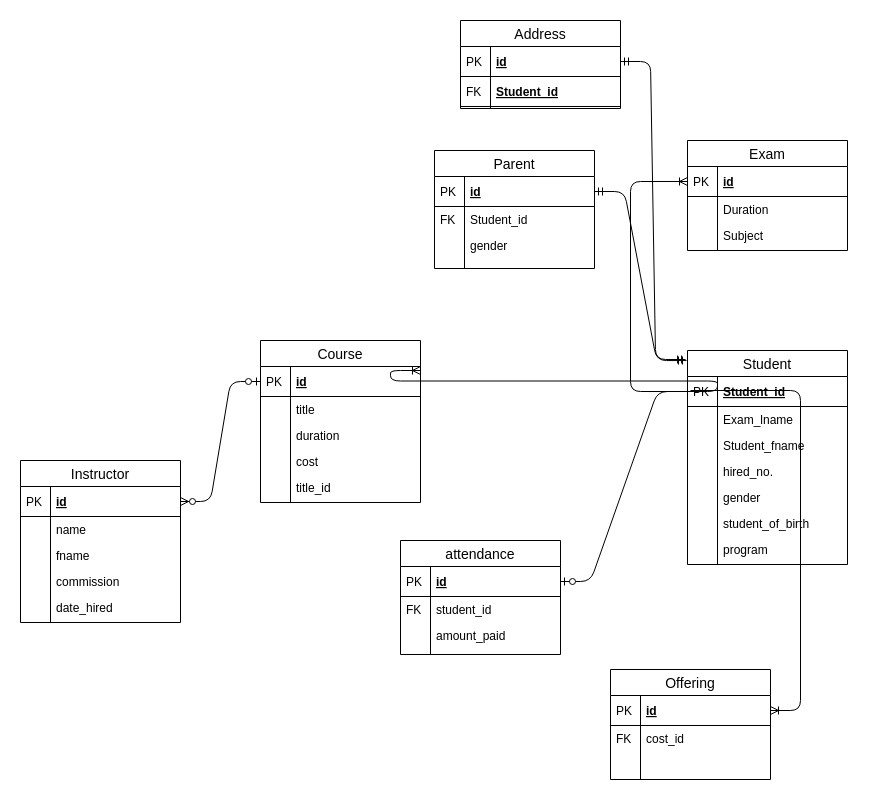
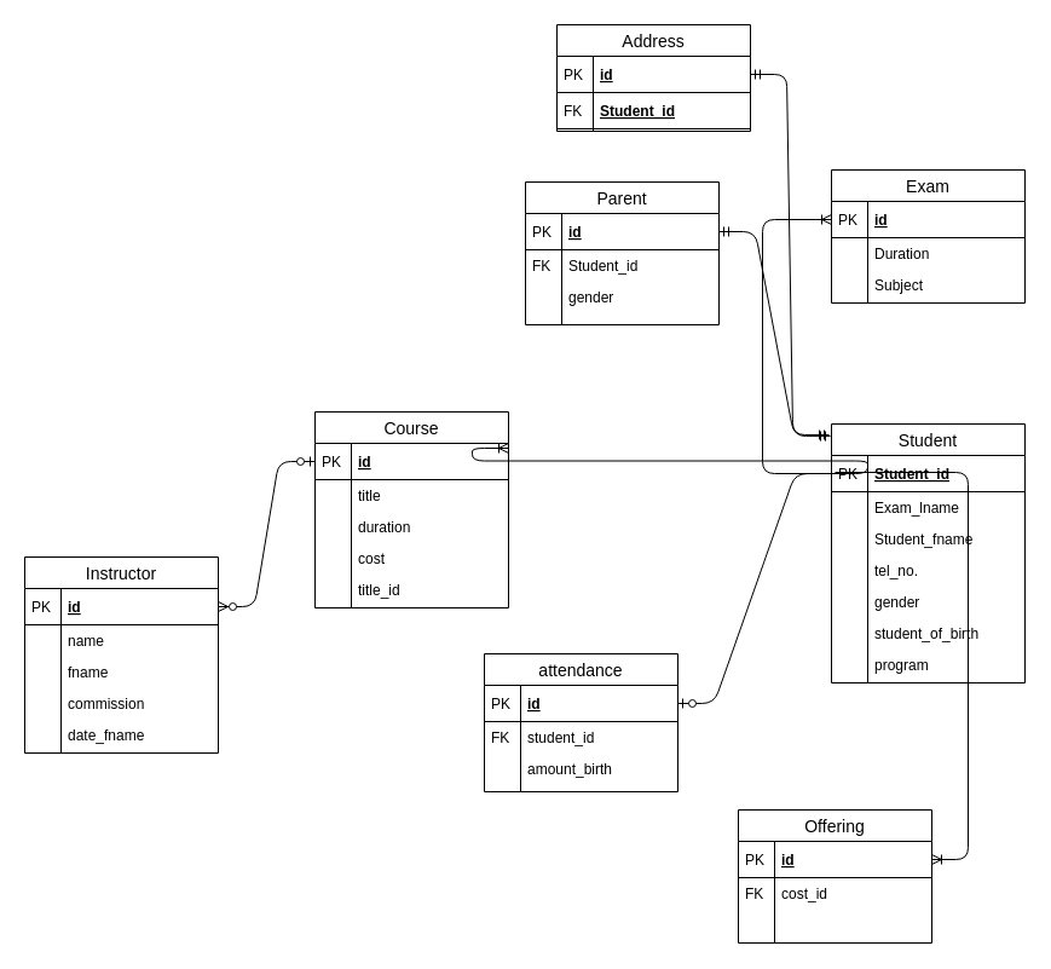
- <mxCell id="9" value="hired_no." style="shape=partialRectangle;top=0;left=0;right=0;bottom=0;align=left;verticalAlign=top;fillColor=none;spacingLeft=34;spacingRight=4;overflow=hidden;rotatable=0;points=[[0,0.5],[1,0.5]];portConstraint=eastwest;dropTarget=0;fontSize=12;" vertex="1" parent="2"><mxGeometry y="108" width="160" height="26" as="geometry" /></mxCell>
+ <mxCell id="9" value="tel_no." style="shape=partialRectangle;top=0;left=0;right=0;bottom=0;align=left;verticalAlign=top;fillColor=none;spacingLeft=34;spacingRight=4;overflow=hidden;rotatable=0;points=[[0,0.5],[1,0.5]];portConstraint=eastwest;dropTarget=0;fontSize=12;" vertex="1" parent="2"><mxGeometry y="108" width="160" height="26" as="geometry" /></mxCell>
- <mxCell id="41" value="date_hired" style="shape=partialRectangle;top=0;left=0;right=0;bottom=0;align=left;verticalAlign=top;fillColor=none;spacingLeft=34;spacingRight=4;overflow=hidden;rotatable=0;points=[[0,0.5],[1,0.5]];portConstraint=eastwest;dropTarget=0;fontSize=12;" vertex="1" parent="32"><mxGeometry y="134" width="160" height="26" as="geometry" /></mxCell>
+ <mxCell id="41" value="date_fname" style="shape=partialRectangle;top=0;left=0;right=0;bottom=0;align=left;verticalAlign=top;fillColor=none;spacingLeft=34;spacingRight=4;overflow=hidden;rotatable=0;points=[[0,0.5],[1,0.5]];portConstraint=eastwest;dropTarget=0;fontSize=12;" vertex="1" parent="32"><mxGeometry y="134" width="160" height="26" as="geometry" /></mxCell>
- <mxCell id="51" value="amount_paid" style="shape=partialRectangle;top=0;left=0;right=0;bottom=0;align=left;verticalAlign=top;fillColor=none;spacingLeft=34;spacingRight=4;overflow=hidden;rotatable=0;points=[[0,0.5],[1,0.5]];portConstraint=eastwest;dropTarget=0;fontSize=12;" vertex="1" parent="46"><mxGeometry y="82" width="160" height="26" as="geometry" /></mxCell>
+ <mxCell id="51" value="amount_birth" style="shape=partialRectangle;top=0;left=0;right=0;bottom=0;align=left;verticalAlign=top;fillColor=none;spacingLeft=34;spacingRight=4;overflow=hidden;rotatable=0;points=[[0,0.5],[1,0.5]];portConstraint=eastwest;dropTarget=0;fontSize=12;" vertex="1" parent="46"><mxGeometry y="82" width="160" height="26" as="geometry" /></mxCell>
